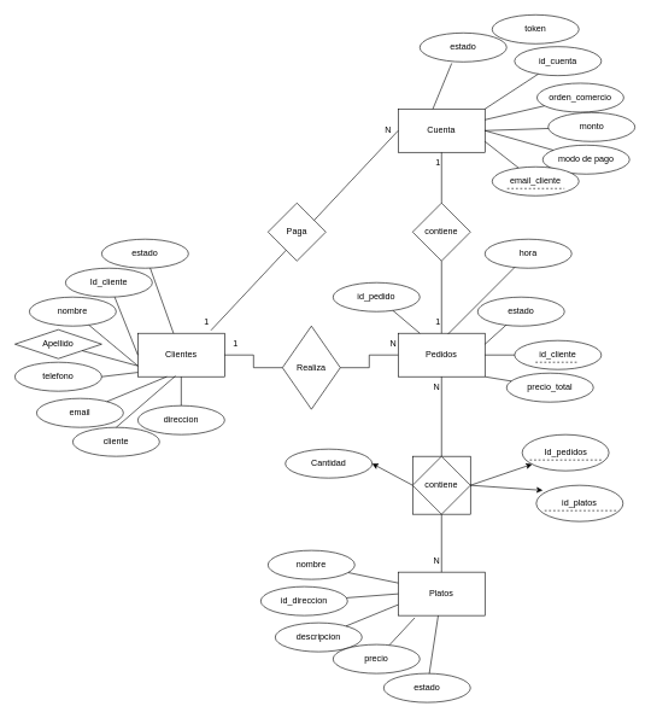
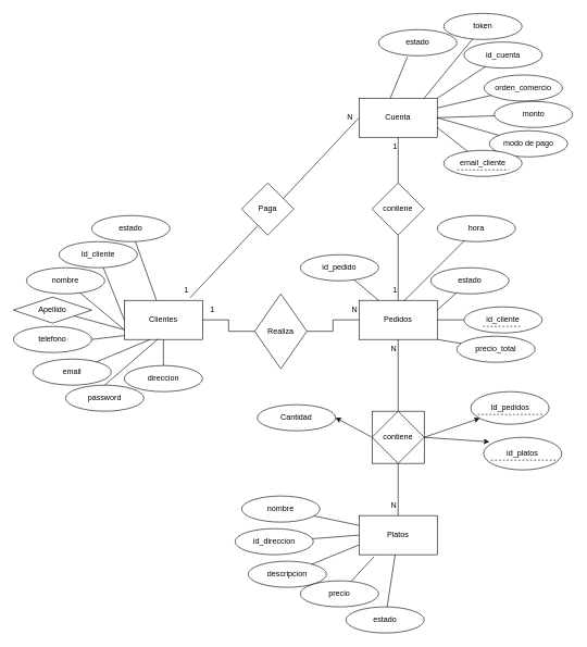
+ <mxCell id="63" value="" style="endArrow=none;html=1;rounded=0;strokeColor=default;exitX=0.825;exitY=0.017;exitDx=0;exitDy=0;exitPerimeter=0;" parent="1" source="5" target="62" edge="1"><mxGeometry width="50" height="50" relative="1" as="geometry"><mxPoint x="669" y="103.02" as="sourcePoint" /><mxPoint x="1240" y="50" as="targetPoint" /></mxGeometry></mxCell>
- <mxCell id="22" value="&lt;div align=&quot;center&quot;&gt;cliente&lt;br&gt;&lt;/div&gt;" style="ellipse;whiteSpace=wrap;html=1;strokeWidth=1;align=center;" parent="1" vertex="1"><mxGeometry y="590" width="120" height="40" as="geometry" x="100" /></mxCell>
+ <mxCell id="22" value="&lt;div align=&quot;center&quot;&gt;password&lt;br&gt;&lt;/div&gt;" style="ellipse;whiteSpace=wrap;html=1;strokeWidth=1;align=center;" parent="1" vertex="1"><mxGeometry y="590" width="120" height="40" as="geometry" x="100" /></mxCell>
